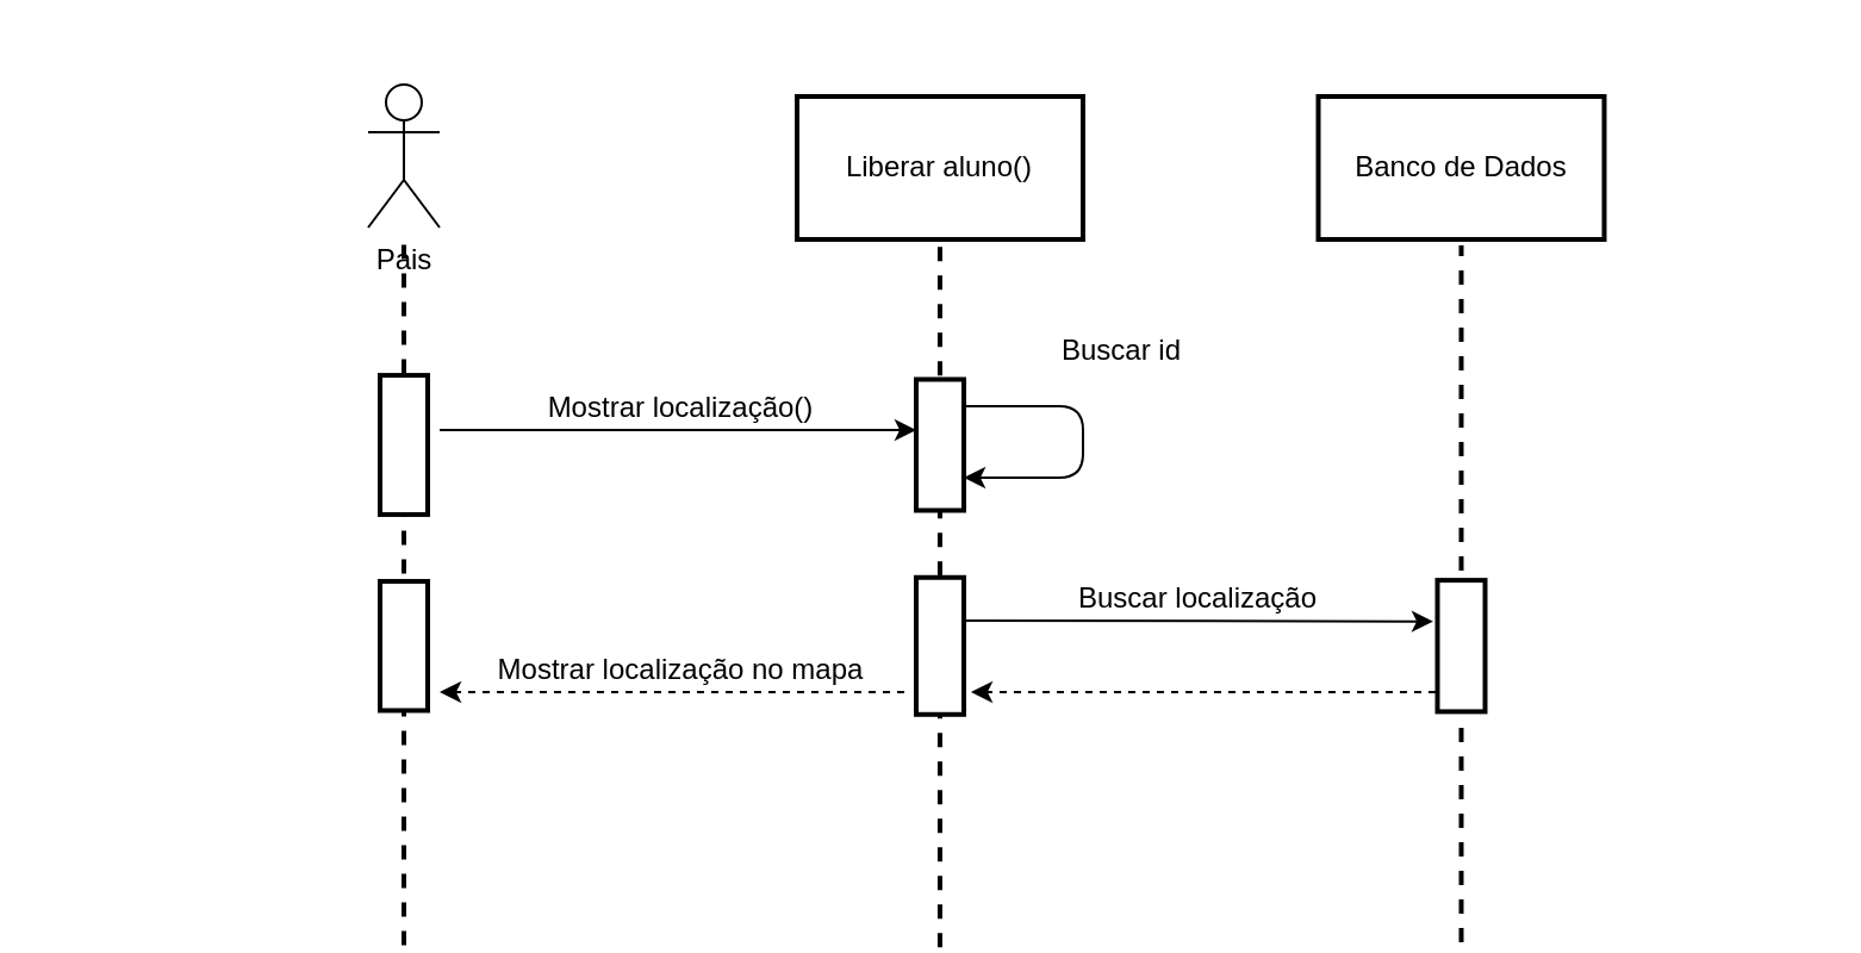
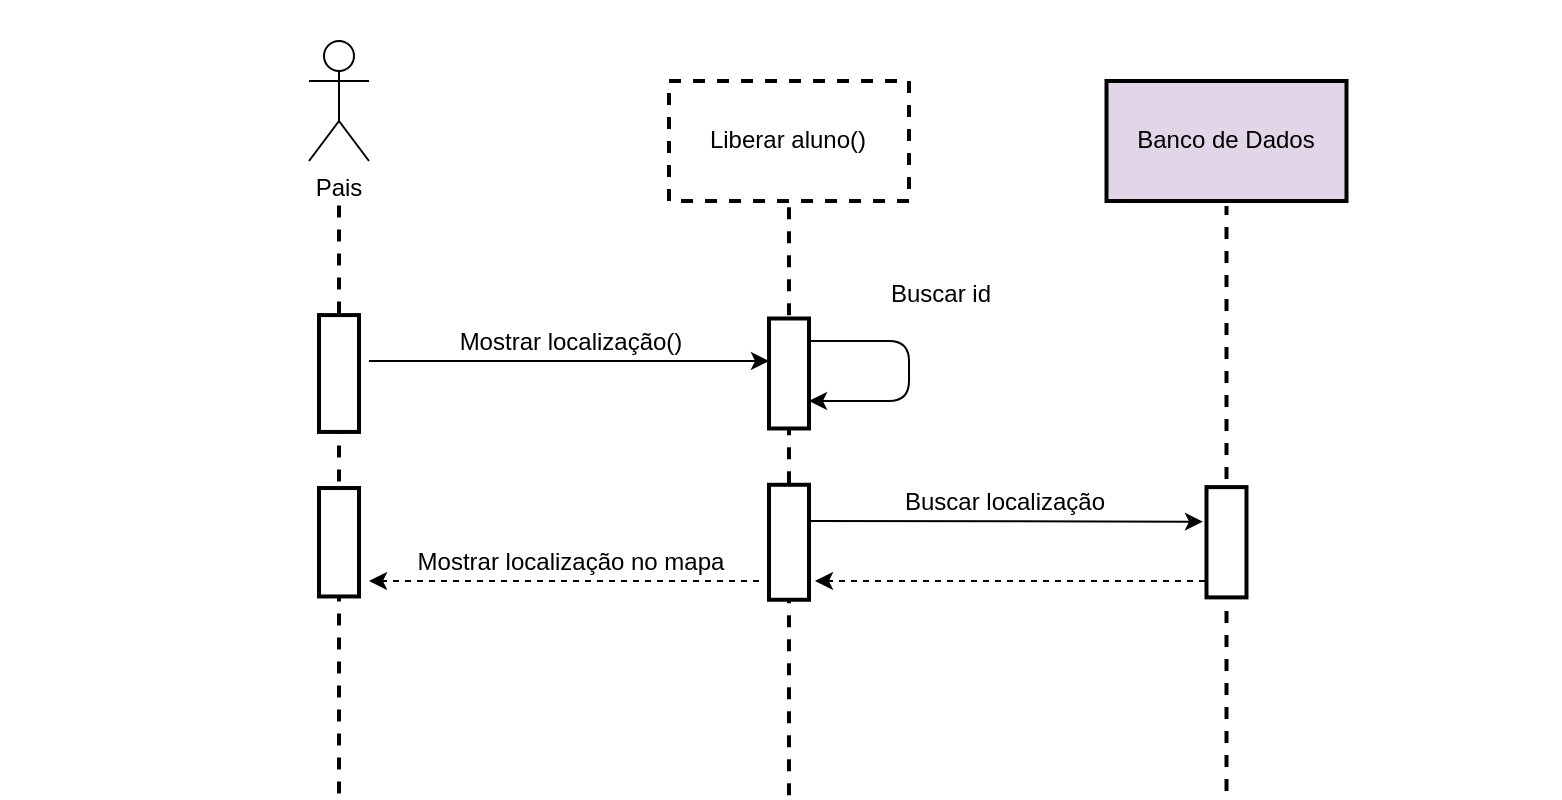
- <mxCell id="2" value="Pais" style="shape=umlActor;verticalLabelPosition=bottom;labelBackgroundColor=#ffffff;verticalAlign=top;html=1;outlineConnect=0;" parent="1" vertex="1"><mxGeometry x="154" y="35" width="30" height="60" as="geometry" /></mxCell>
+ <mxCell id="2" value="Pais" style="shape=umlActor;verticalLabelPosition=bottom;labelBackgroundColor=#ffffff;verticalAlign=top;html=1;outlineConnect=0;" parent="1" vertex="1"><mxGeometry x="154" y="20" width="30" height="60" as="geometry" /></mxCell>
- <mxCell id="5" value="Liberar aluno()" style="rounded=0;whiteSpace=wrap;html=1;strokeWidth=2;" parent="1" vertex="1"><mxGeometry x="334" y="40" width="120" height="60" as="geometry" /></mxCell>
+ <mxCell id="5" value="Liberar aluno()" style="rounded=0;whiteSpace=wrap;html=1;strokeWidth=2;dashed=1;" parent="1" vertex="1"><mxGeometry x="334" y="40" width="120" height="60" as="geometry" /></mxCell>
- <mxCell id="12" value="Banco de Dados" style="rounded=0;whiteSpace=wrap;html=1;strokeWidth=2;" parent="1" vertex="1"><mxGeometry x="552.75" y="40" width="120" height="60" as="geometry" /></mxCell>
+ <mxCell id="12" value="Banco de Dados" style="rounded=0;whiteSpace=wrap;html=1;strokeWidth=2;fillColor=#e1d5e7;" parent="1" vertex="1"><mxGeometry x="552.75" y="40" width="120" height="60" as="geometry" /></mxCell>
